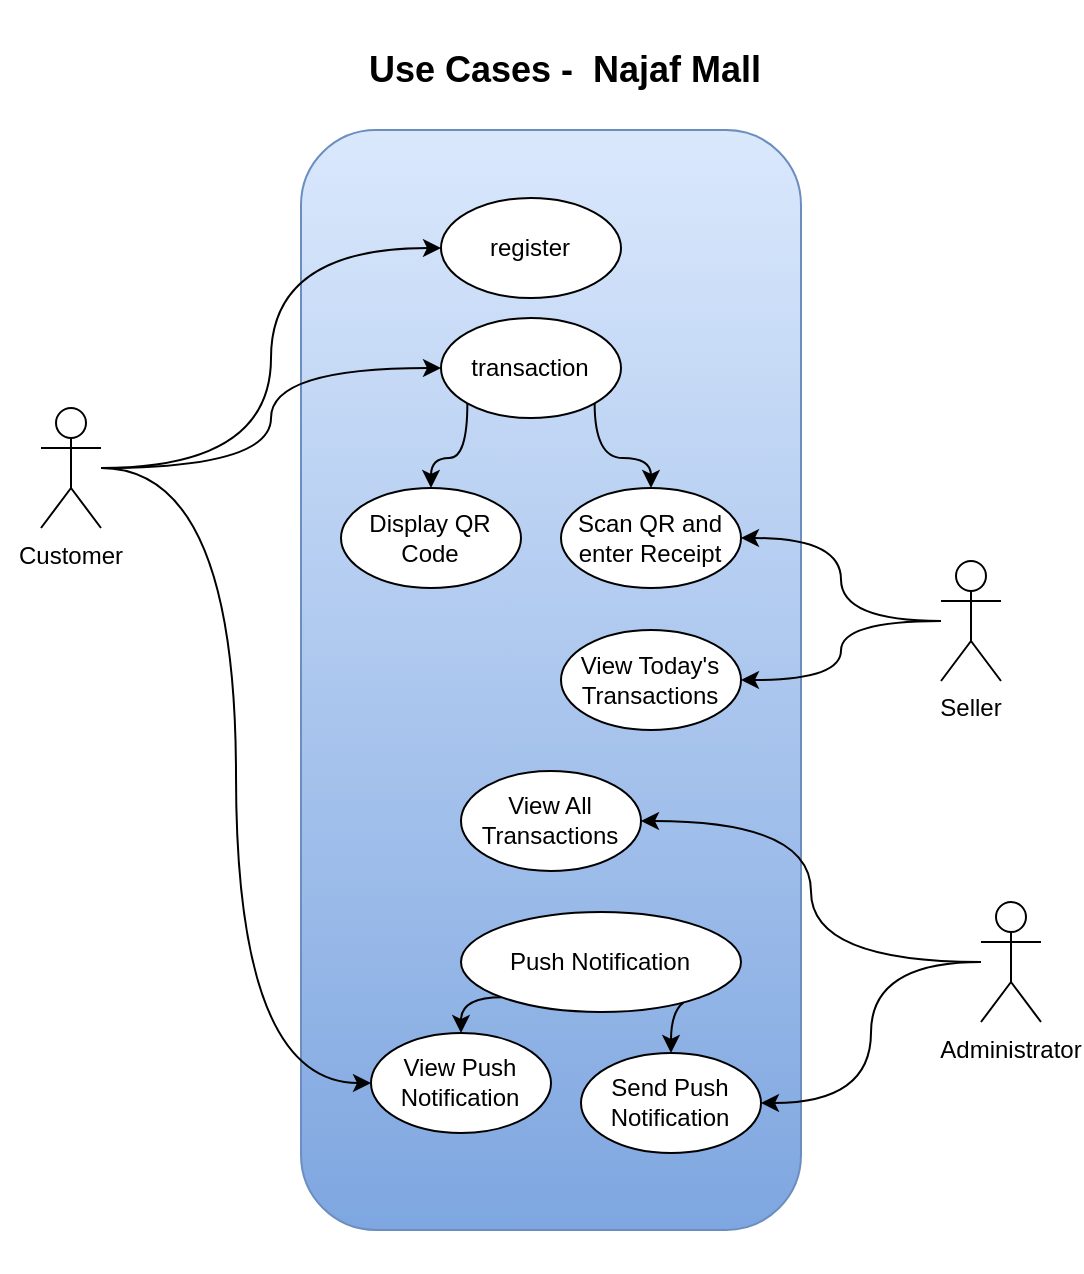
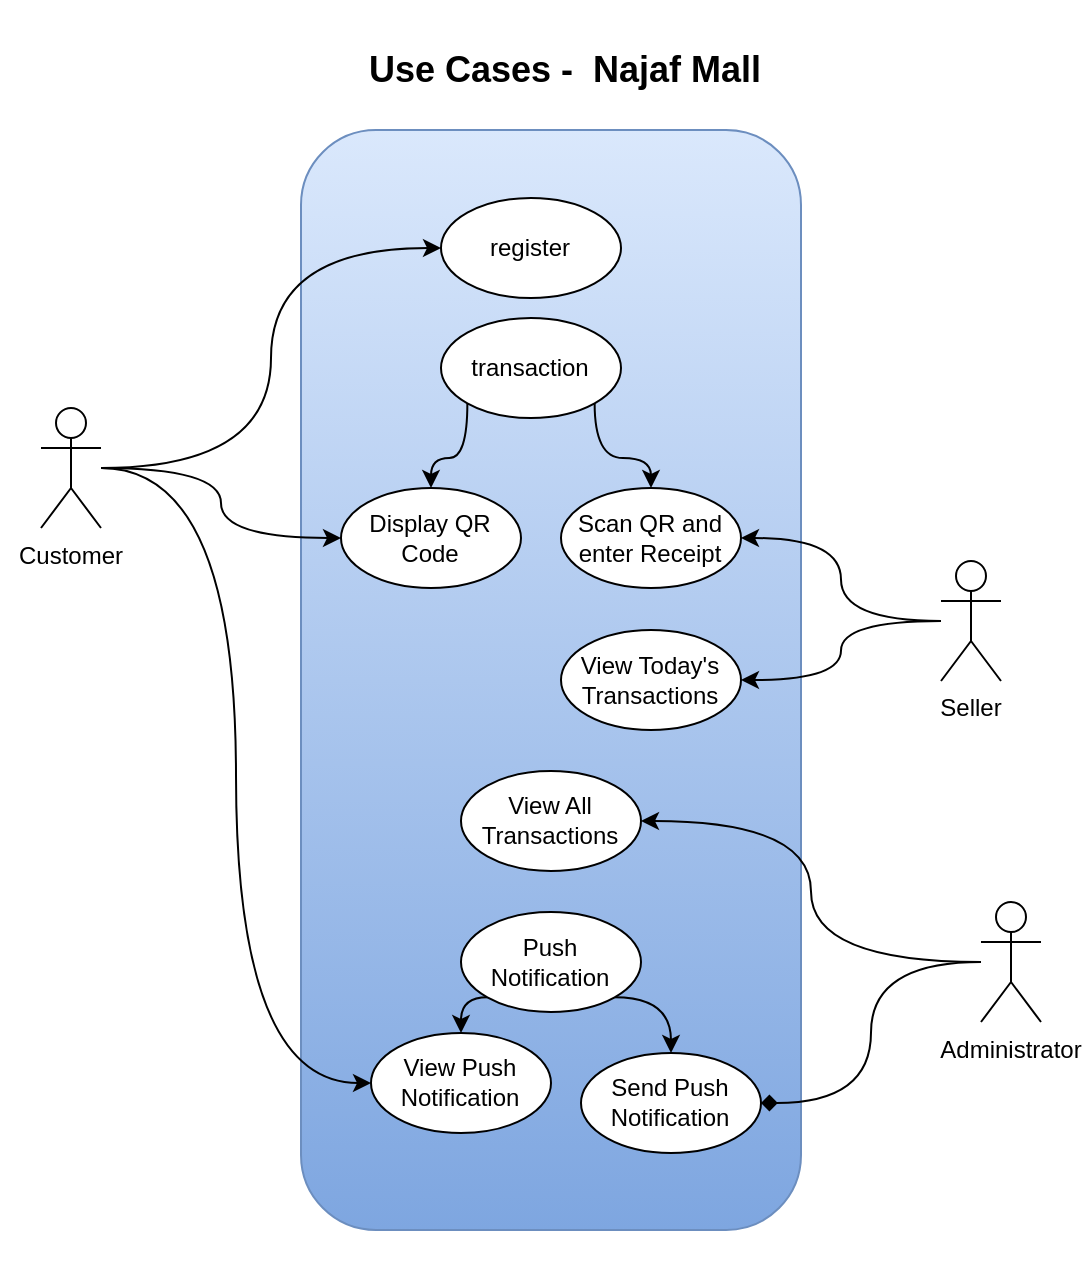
- <mxCell id="4" style="edgeStyle=orthogonalEdgeStyle;curved=1;rounded=0;orthogonalLoop=1;jettySize=auto;html=1;" edge="1" parent="1" source="6" target="13"><mxGeometry relative="1" as="geometry" /></mxCell>
+ <mxCell id="4" style="edgeStyle=orthogonalEdgeStyle;curved=1;rounded=0;orthogonalLoop=1;jettySize=auto;html=1;entryX=0;entryY=0.5;entryDx=0;entryDy=0;" edge="1" parent="1" source="6" target="14"><mxGeometry relative="1" as="geometry" /></mxCell>
- <mxCell id="23" value="Push Notification" style="ellipse;whiteSpace=wrap;html=1;" vertex="1" parent="1"><mxGeometry x="230" y="455.5" width="140" height="50" as="geometry" /></mxCell>
+ <mxCell id="23" value="Push Notification" style="ellipse;whiteSpace=wrap;html=1;" vertex="1" parent="1"><mxGeometry x="230" y="455.5" width="90" height="50" as="geometry" /></mxCell>
- <mxCell id="17" style="edgeStyle=orthogonalEdgeStyle;curved=1;rounded=0;orthogonalLoop=1;jettySize=auto;html=1;entryX=1;entryY=0.5;entryDx=0;entryDy=0;" edge="1" parent="1" source="18" target="24"><mxGeometry relative="1" as="geometry" /></mxCell>
+ <mxCell id="17" style="edgeStyle=orthogonalEdgeStyle;curved=1;rounded=0;orthogonalLoop=1;jettySize=auto;html=1;entryX=1;entryY=0.5;entryDx=0;entryDy=0;endArrow=diamond;" edge="1" parent="1" source="18" target="24"><mxGeometry relative="1" as="geometry" /></mxCell>
